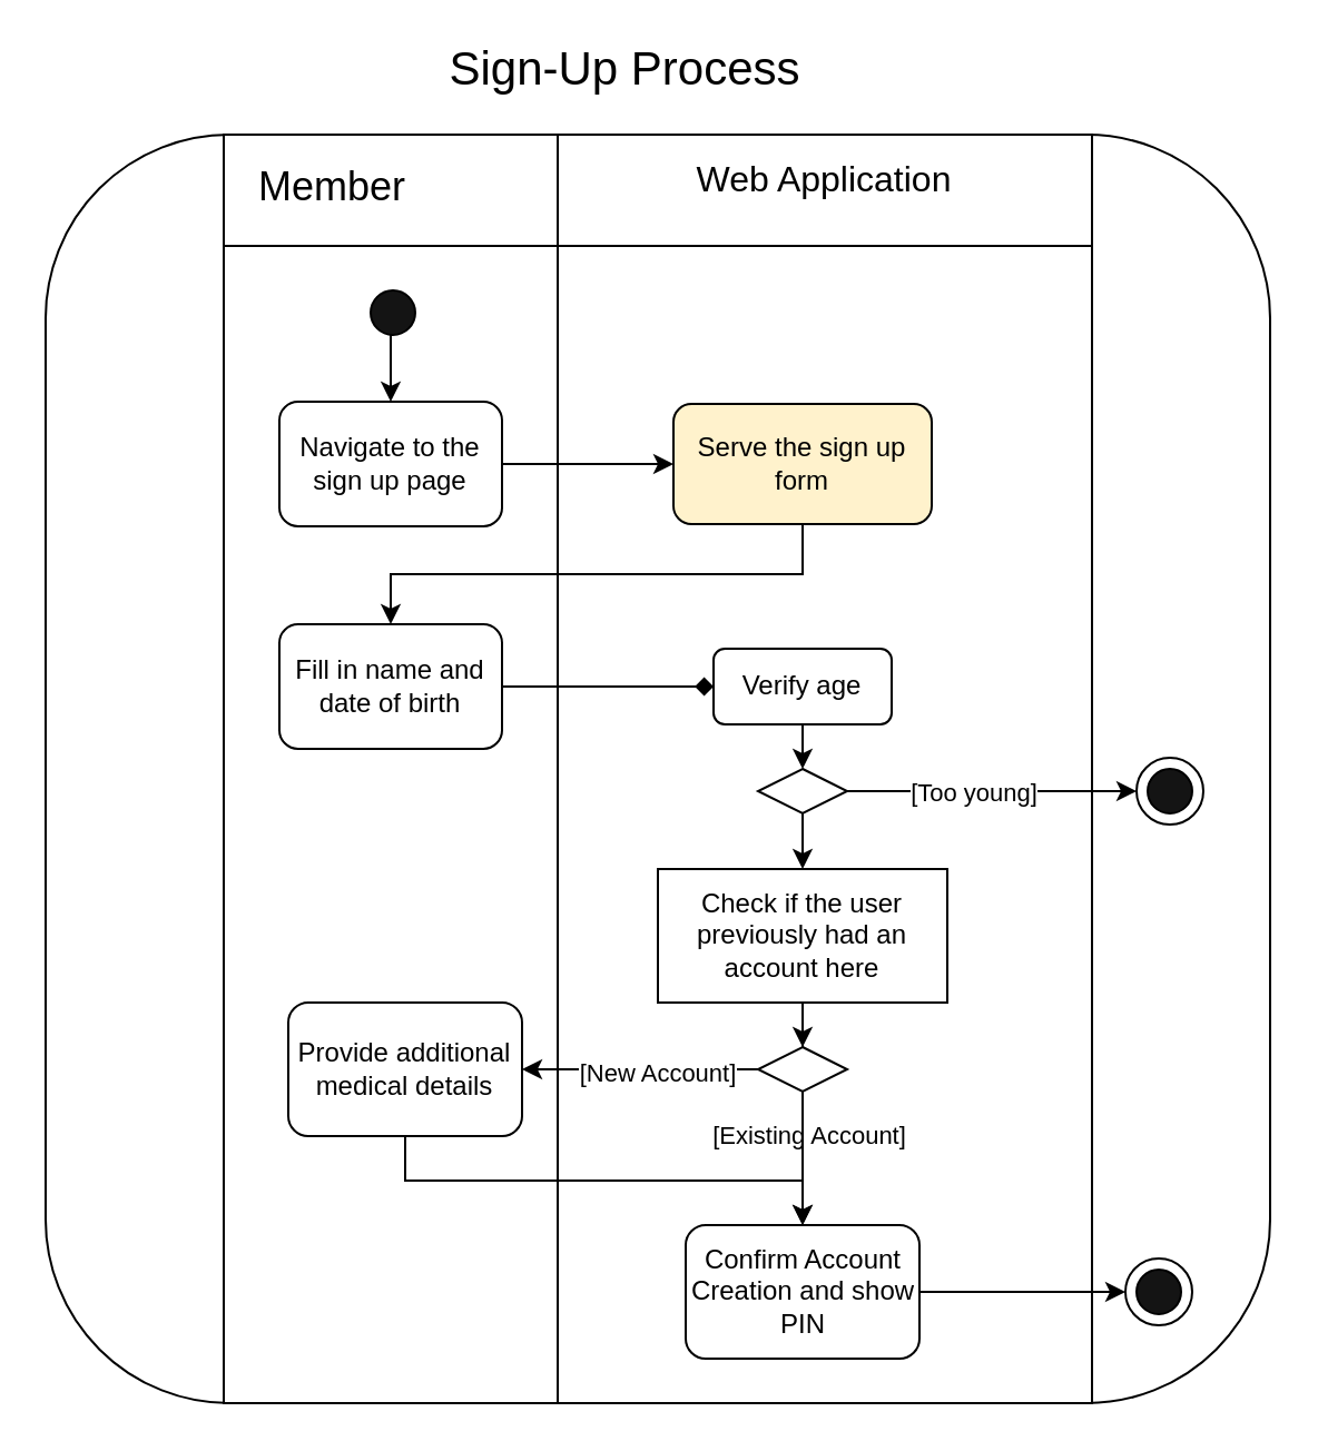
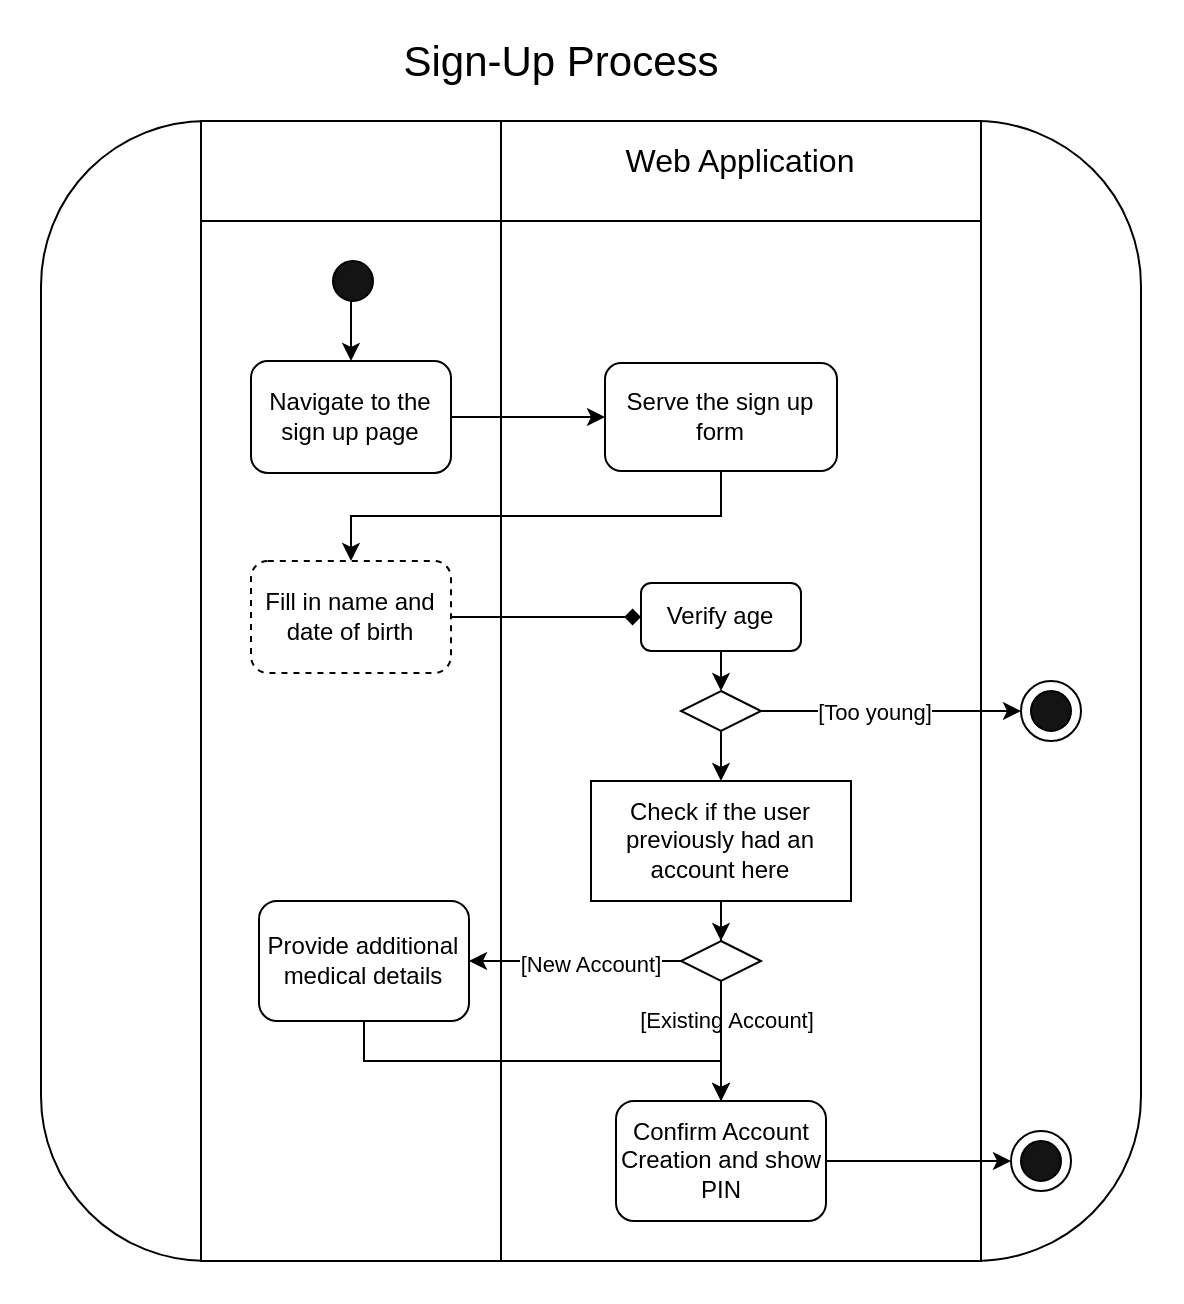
- <mxCell id="5" value="&lt;div style=&quot;font-size: 18px&quot;&gt;&lt;font style=&quot;font-size: 18px&quot;&gt;Member&lt;/font&gt;&lt;/div&gt;" style="text;html=1;strokeColor=none;fillColor=none;align=center;verticalAlign=middle;whiteSpace=wrap;rounded=0;" vertex="1" parent="1"><mxGeometry x="129" y="74" width="40" height="20" as="geometry" /></mxCell>
- <mxCell id="19" value="Serve the sign up form" style="rounded=1;whiteSpace=wrap;html=1;fillColor=#fff2cc;" vertex="1" parent="1"><mxGeometry x="302" y="181" width="116" height="54" as="geometry" /></mxCell>
+ <mxCell id="19" value="Serve the sign up form" style="rounded=1;whiteSpace=wrap;html=1;" vertex="1" parent="1"><mxGeometry x="302" y="181" width="116" height="54" as="geometry" /></mxCell>
- <mxCell id="15" value="Fill in name and date of birth" style="rounded=1;whiteSpace=wrap;html=1;" vertex="1" parent="1"><mxGeometry x="125" y="280" width="100" height="56" as="geometry" /></mxCell>
+ <mxCell id="15" value="Fill in name and date of birth" style="rounded=1;whiteSpace=wrap;html=1;dashed=1;" vertex="1" parent="1"><mxGeometry x="125" y="280" width="100" height="56" as="geometry" /></mxCell>
